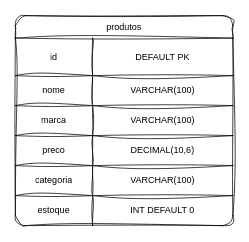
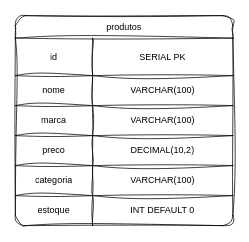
- <mxCell id="5" value="DEFAULT PK" style="shape=partialRectangle;html=1;whiteSpace=wrap;connectable=0;strokeColor=inherit;overflow=hidden;fillColor=none;top=0;left=0;bottom=0;right=0;pointerEvents=1;sketch=1;curveFitting=1;jiggle=2;rounded=1;" vertex="1" parent="3"><mxGeometry x="103" width="187" height="50" as="geometry"><mxRectangle width="187" height="50" as="alternateBounds" /></mxGeometry></mxCell>
+ <mxCell id="5" value="SERIAL PK" style="shape=partialRectangle;html=1;whiteSpace=wrap;connectable=0;strokeColor=inherit;overflow=hidden;fillColor=none;top=0;left=0;bottom=0;right=0;pointerEvents=1;sketch=1;curveFitting=1;jiggle=2;rounded=1;" vertex="1" parent="3"><mxGeometry x="103" width="187" height="50" as="geometry"><mxRectangle width="187" height="50" as="alternateBounds" /></mxGeometry></mxCell>
- <mxCell id="14" value="DECIMAL(10,6)" style="shape=partialRectangle;html=1;whiteSpace=wrap;connectable=0;strokeColor=inherit;overflow=hidden;fillColor=none;top=0;left=0;bottom=0;right=0;pointerEvents=1;sketch=1;curveFitting=1;jiggle=2;rounded=1;" vertex="1" parent="12"><mxGeometry x="103" width="187" height="40" as="geometry"><mxRectangle width="187" height="40" as="alternateBounds" /></mxGeometry></mxCell>
+ <mxCell id="14" value="DECIMAL(10,2)" style="shape=partialRectangle;html=1;whiteSpace=wrap;connectable=0;strokeColor=inherit;overflow=hidden;fillColor=none;top=0;left=0;bottom=0;right=0;pointerEvents=1;sketch=1;curveFitting=1;jiggle=2;rounded=1;" vertex="1" parent="12"><mxGeometry x="103" width="187" height="40" as="geometry"><mxRectangle width="187" height="40" as="alternateBounds" /></mxGeometry></mxCell>
